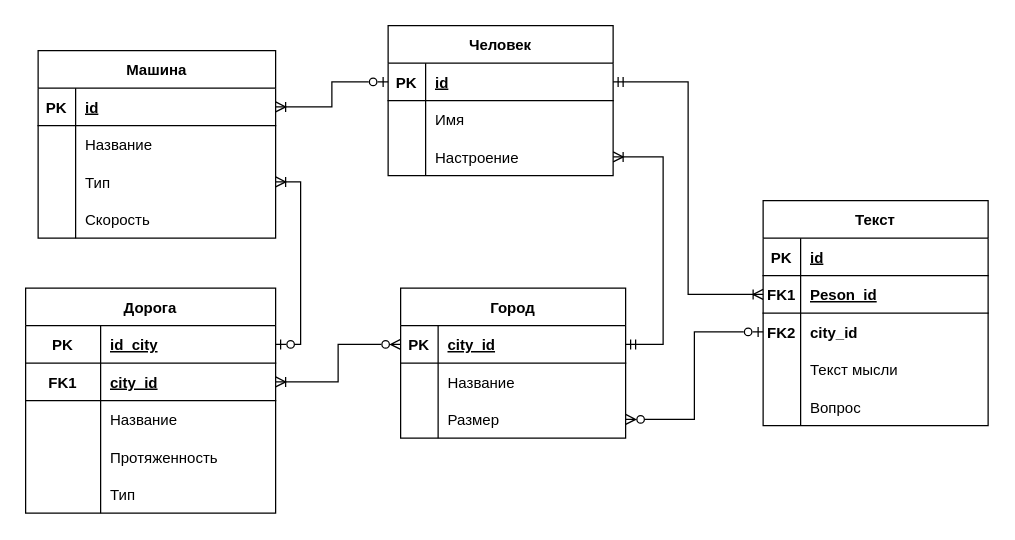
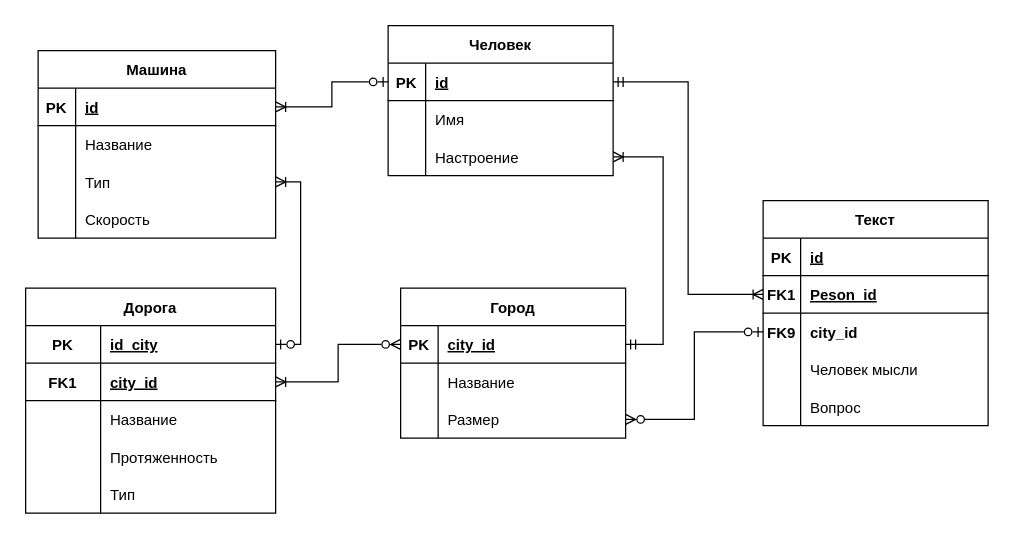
- <mxCell id="43" value="FK2" style="shape=partialRectangle;connectable=0;fillColor=none;top=0;left=0;bottom=0;right=0;editable=1;overflow=hidden;fontStyle=1" vertex="1" parent="42"><mxGeometry width="30" height="30" as="geometry"><mxRectangle width="30" height="30" as="alternateBounds" /></mxGeometry></mxCell>
+ <mxCell id="43" value="FK9" style="shape=partialRectangle;connectable=0;fillColor=none;top=0;left=0;bottom=0;right=0;editable=1;overflow=hidden;fontStyle=1" vertex="1" parent="42"><mxGeometry width="30" height="30" as="geometry"><mxRectangle width="30" height="30" as="alternateBounds" /></mxGeometry></mxCell>
- <mxCell id="47" value="Текст мысли" style="shape=partialRectangle;connectable=0;fillColor=none;top=0;left=0;bottom=0;right=0;align=left;spacingLeft=6;overflow=hidden;" vertex="1" parent="45"><mxGeometry x="30" width="150" height="30" as="geometry"><mxRectangle width="150" height="30" as="alternateBounds" /></mxGeometry></mxCell>
+ <mxCell id="47" value="Человек мысли" style="shape=partialRectangle;connectable=0;fillColor=none;top=0;left=0;bottom=0;right=0;align=left;spacingLeft=6;overflow=hidden;" vertex="1" parent="45"><mxGeometry x="30" width="150" height="30" as="geometry"><mxRectangle width="150" height="30" as="alternateBounds" /></mxGeometry></mxCell>
